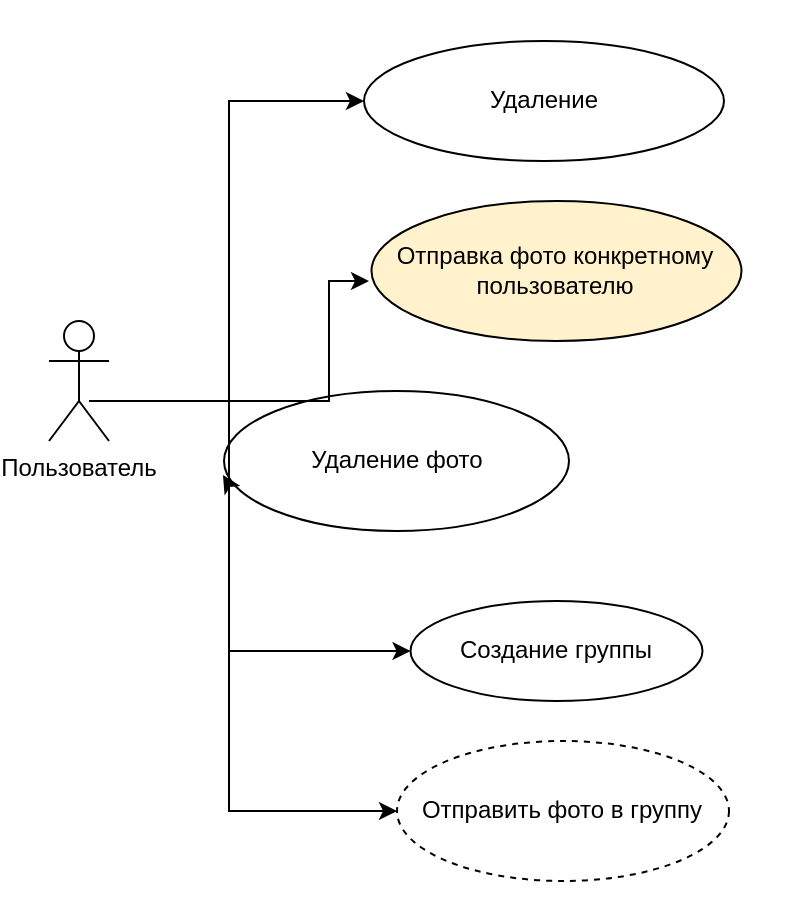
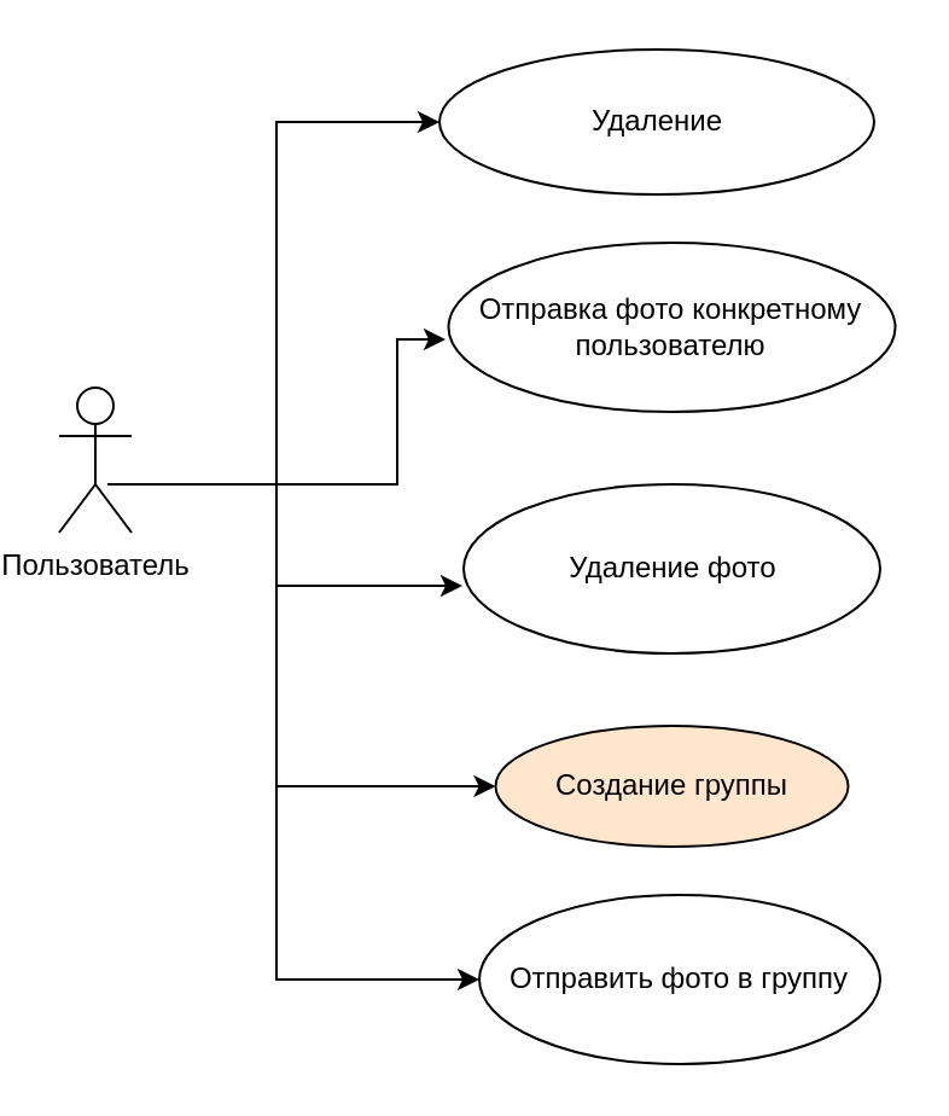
- <mxCell id="4" value="Отправка фото конкретному пользователю" style="ellipse;whiteSpace=wrap;html=1;fillColor=#fff2cc;" vertex="1" parent="1"><mxGeometry x="181.25" y="100" width="185" height="70" as="geometry" /></mxCell>
+ <mxCell id="4" value="Отправка фото конкретному пользователю" style="ellipse;whiteSpace=wrap;html=1;" vertex="1" parent="1"><mxGeometry x="181.25" y="100" width="185" height="70" as="geometry" /></mxCell>
- <mxCell id="5" value="Удаление фото" style="ellipse;whiteSpace=wrap;html=1;" vertex="1" parent="1"><mxGeometry x="107.5" y="195" width="172.5" height="70" as="geometry" /></mxCell>
+ <mxCell id="5" value="Удаление фото" style="ellipse;whiteSpace=wrap;html=1;" vertex="1" parent="1"><mxGeometry x="187.5" y="200" width="172.5" height="70" as="geometry" /></mxCell>
- <mxCell id="6" value="Создание группы" style="ellipse;whiteSpace=wrap;html=1;" vertex="1" parent="1"><mxGeometry x="200.75" y="300" width="146" height="50" as="geometry" /></mxCell>
+ <mxCell id="6" value="Создание группы" style="ellipse;whiteSpace=wrap;html=1;fillColor=#ffe6cc;" vertex="1" parent="1"><mxGeometry x="200.75" y="300" width="146" height="50" as="geometry" /></mxCell>
- <mxCell id="7" value="Отправить фото в группу" style="ellipse;whiteSpace=wrap;html=1;dashed=1;" vertex="1" parent="1"><mxGeometry x="194" y="370" width="166" height="70" as="geometry" /></mxCell>
+ <mxCell id="7" value="Отправить фото в группу" style="ellipse;whiteSpace=wrap;html=1;" vertex="1" parent="1"><mxGeometry x="194" y="370" width="166" height="70" as="geometry" /></mxCell>
